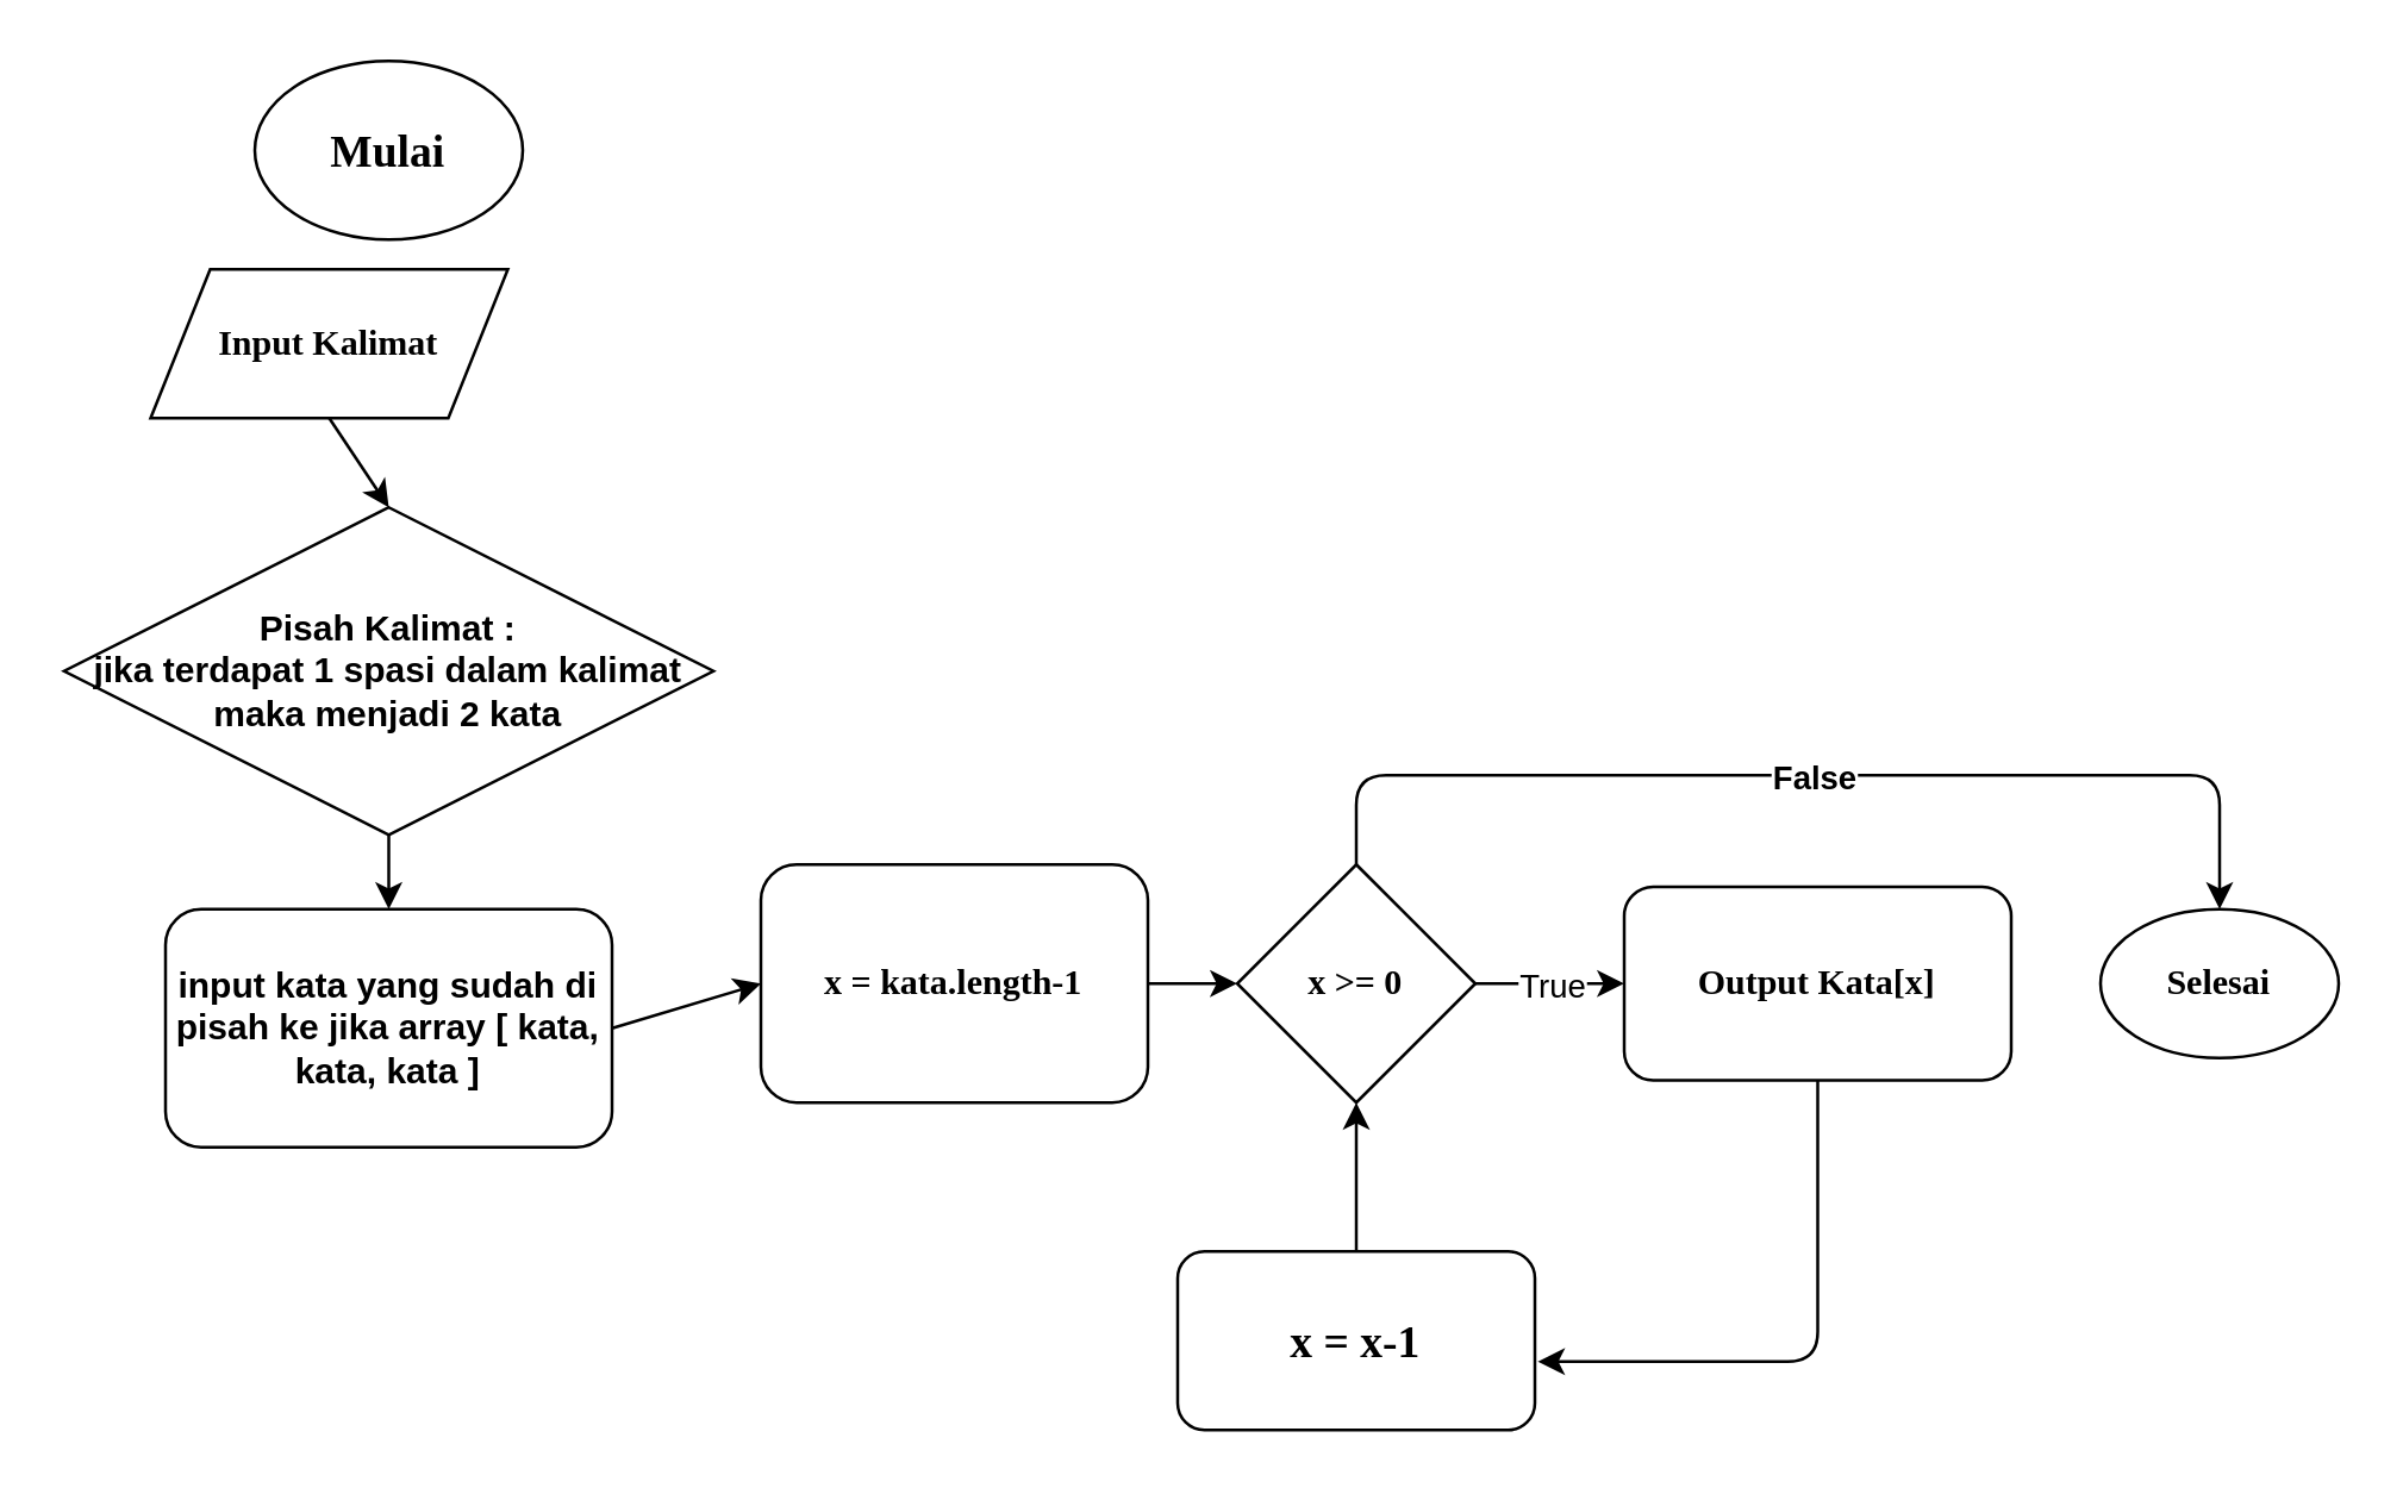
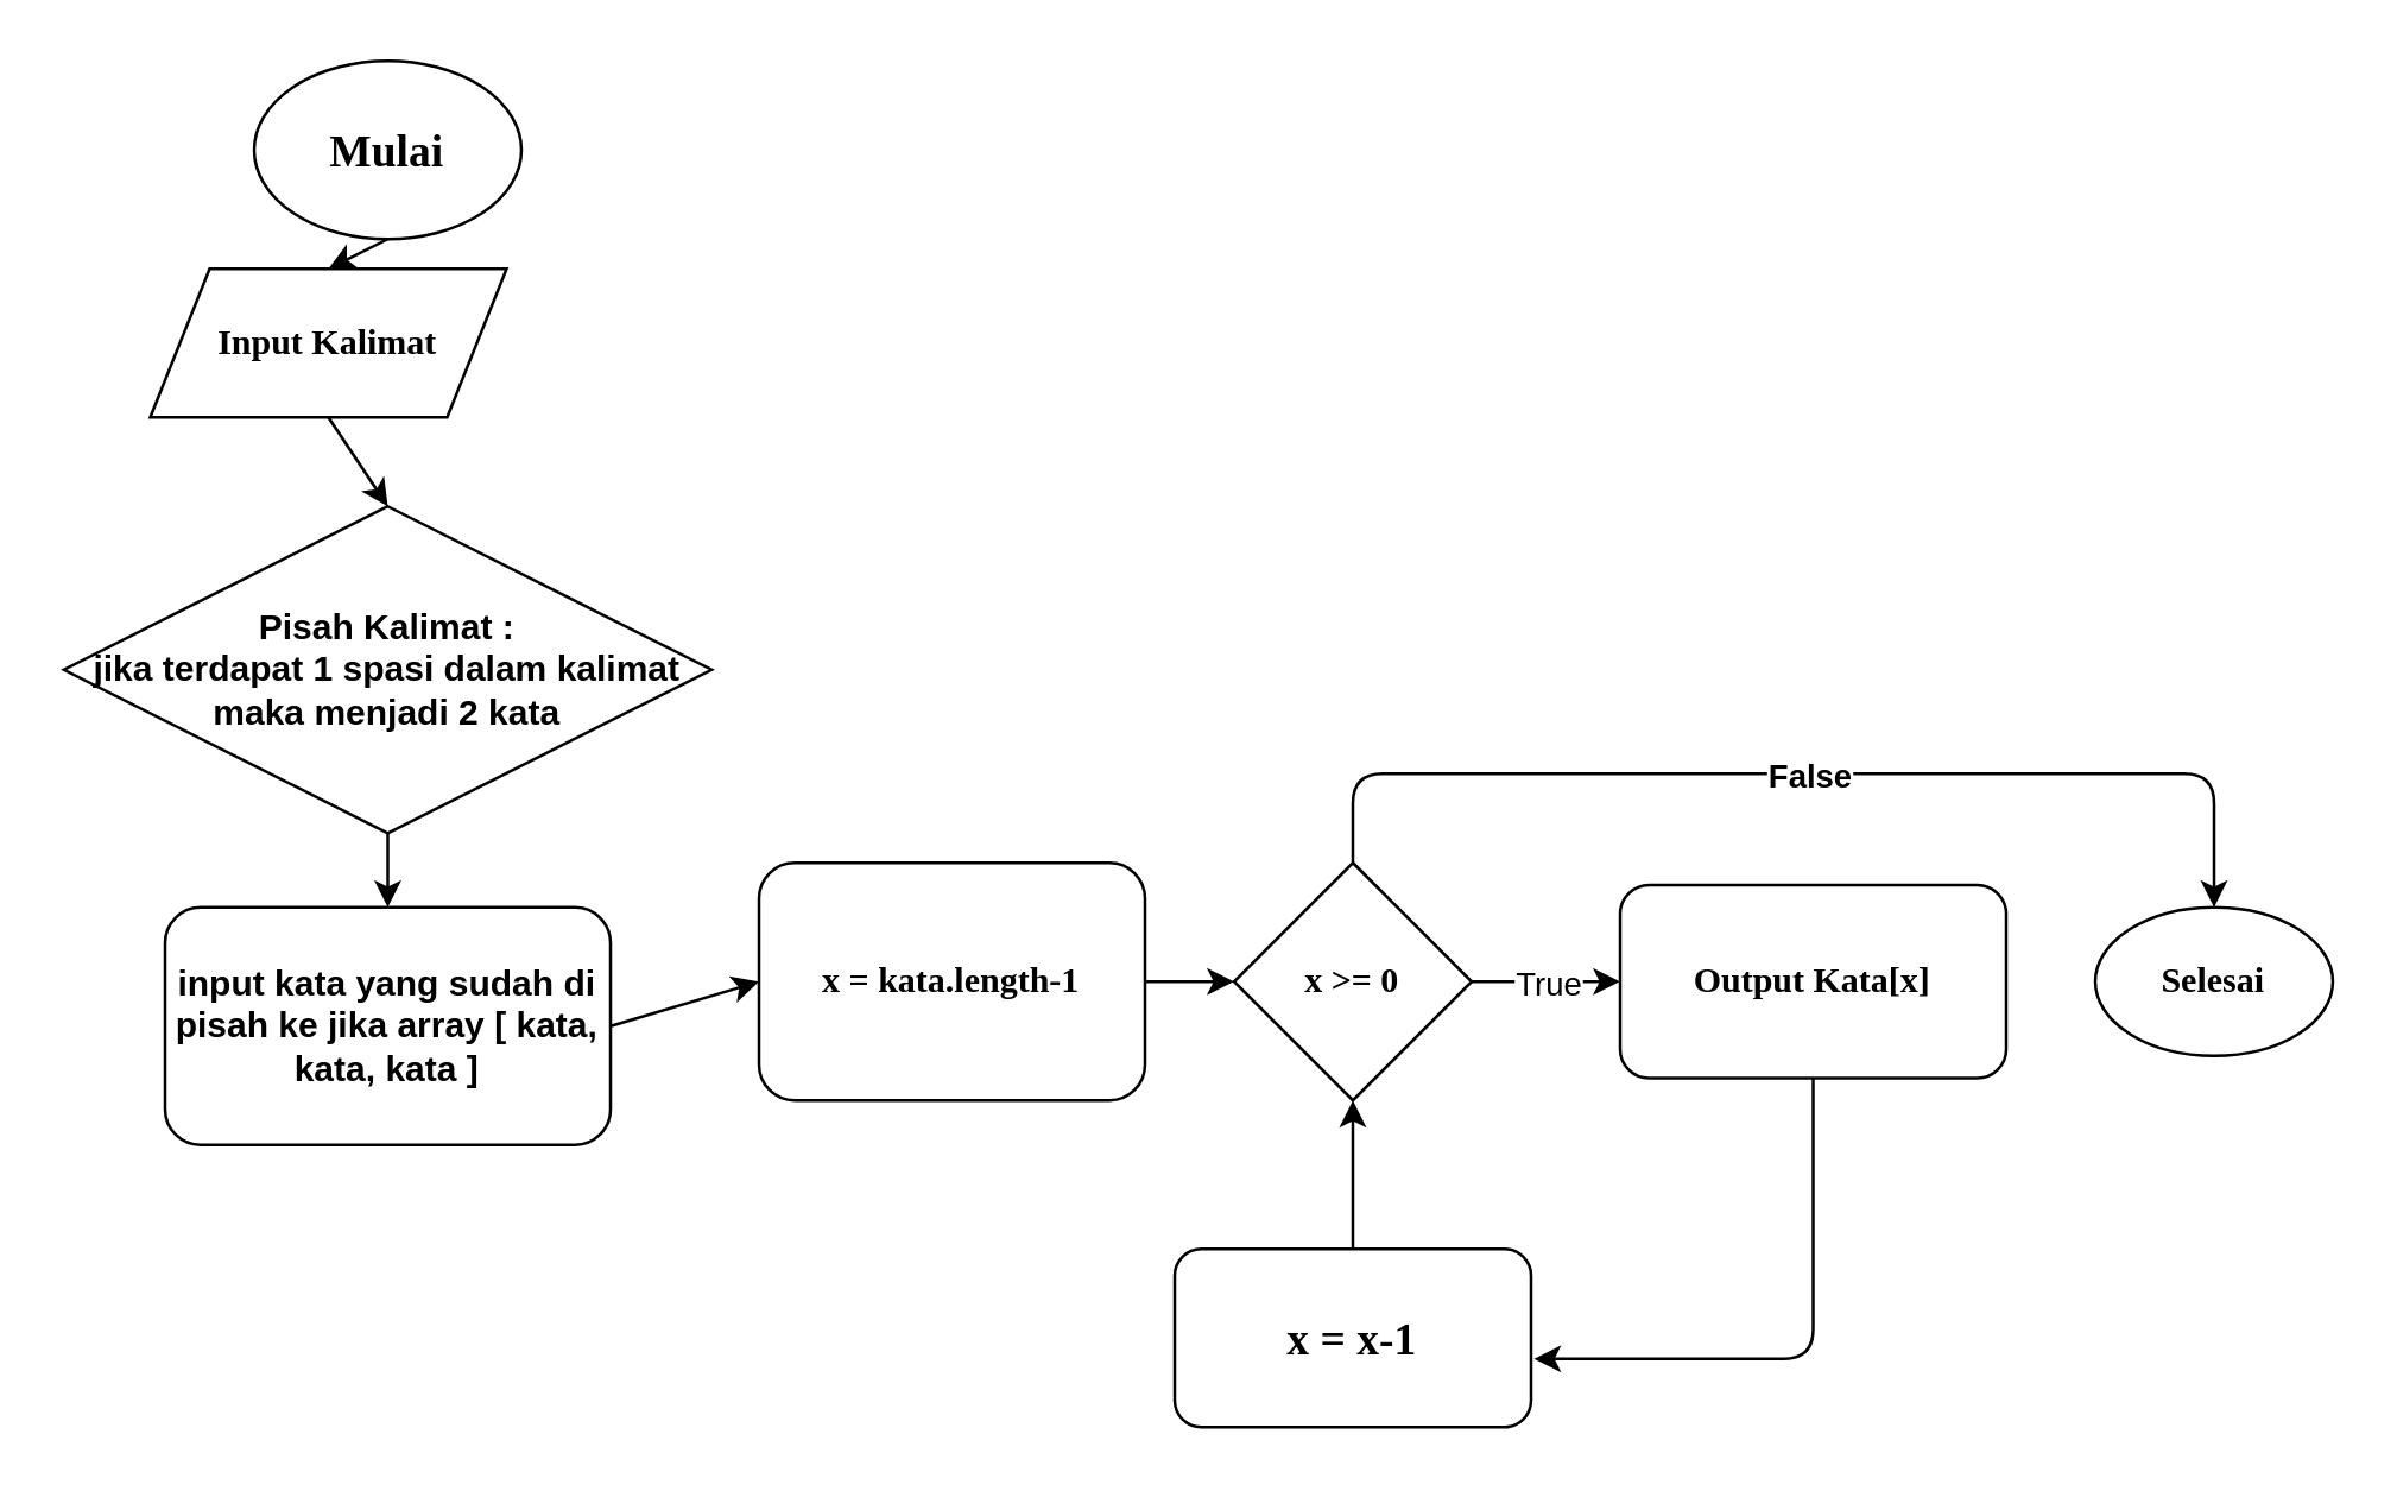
+ <mxCell id="21" value="" style="endArrow=classic;html=1;exitX=0.5;exitY=1;exitDx=0;exitDy=0;entryX=0.5;entryY=0;entryDx=0;entryDy=0;" edge="1" parent="1" source="3" target="4"><mxGeometry width="50" height="50" relative="1" as="geometry"><mxPoint x="235" y="100" as="sourcePoint" /><mxPoint x="285" y="50" as="targetPoint" /></mxGeometry></mxCell>
